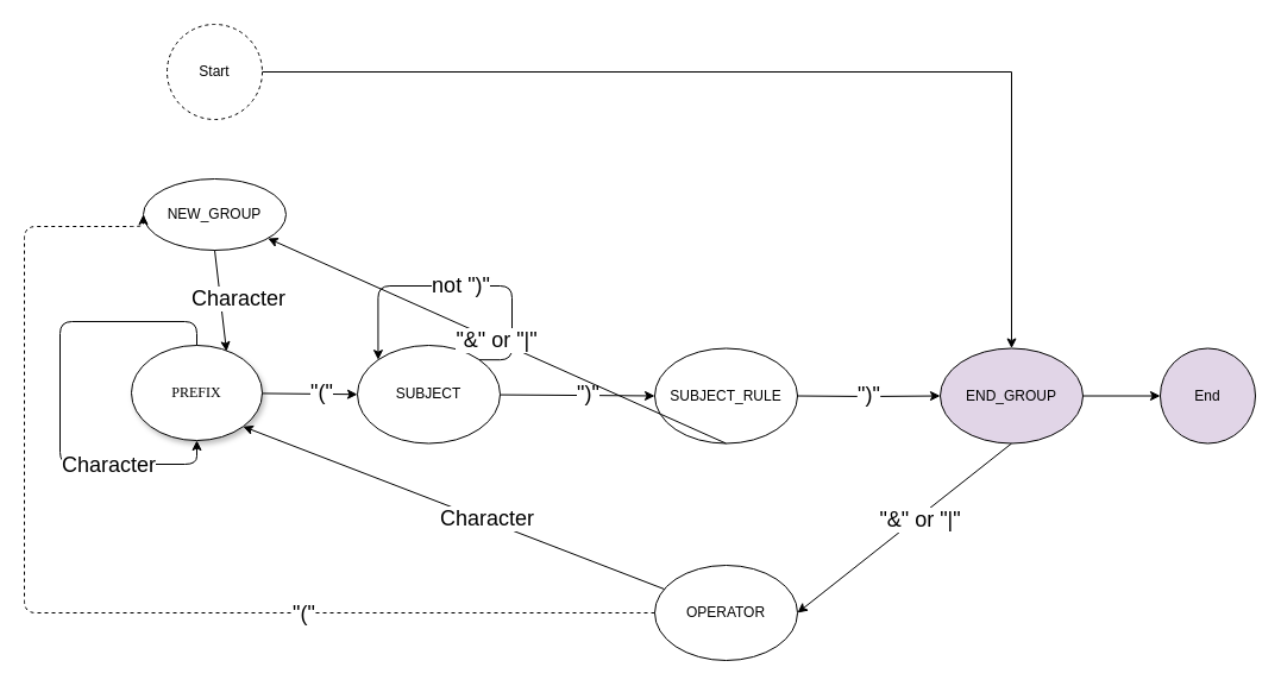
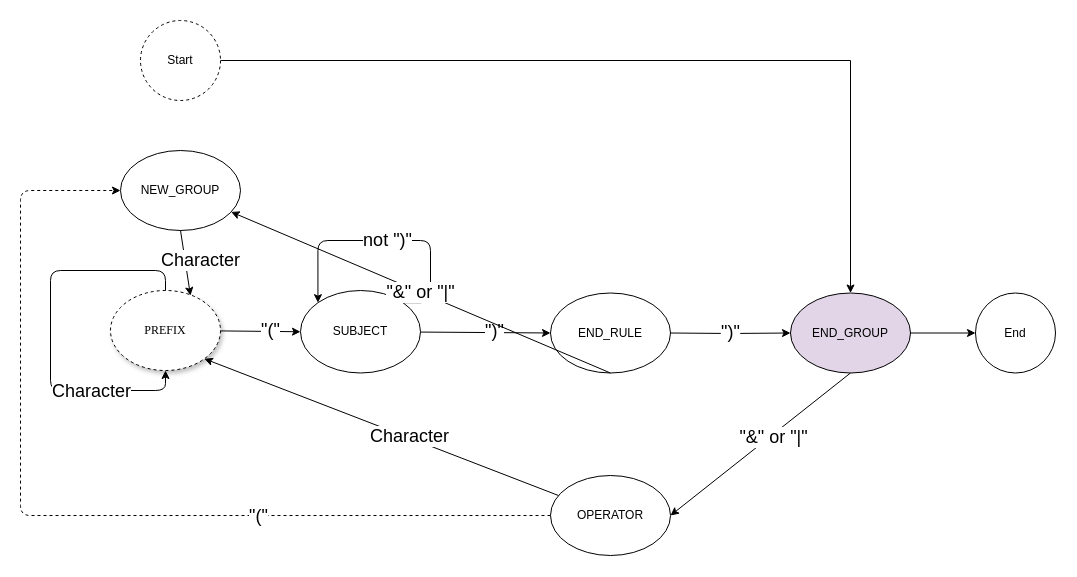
- <mxCell id="6" value="NEW_GROUP" style="ellipse;whiteSpace=wrap;html=1;" parent="1" vertex="1"><mxGeometry x="120" y="150" width="120" height="60" as="geometry" /></mxCell>
+ <mxCell id="6" value="NEW_GROUP" style="ellipse;whiteSpace=wrap;html=1;" parent="1" vertex="1"><mxGeometry x="120" y="150" width="120" height="80" as="geometry" /></mxCell>
- <mxCell id="2" value="PREFIX" style="ellipse;whiteSpace=wrap;html=1;rounded=0;shadow=1;comic=0;labelBackgroundColor=none;strokeWidth=1;fontFamily=Verdana;fontSize=12;align=center;" parent="1" vertex="1"><mxGeometry x="110" y="290" width="110" height="80" as="geometry" /></mxCell>
+ <mxCell id="2" value="PREFIX" style="ellipse;whiteSpace=wrap;html=1;rounded=0;shadow=1;comic=0;labelBackgroundColor=none;strokeWidth=1;fontFamily=Verdana;fontSize=12;align=center;dashed=1;" parent="1" vertex="1"><mxGeometry x="110" y="290" width="110" height="80" as="geometry" /></mxCell>
- <mxCell id="28" value="End" style="ellipse;whiteSpace=wrap;html=1;aspect=fixed;fillColor=#e1d5e7;" vertex="1" parent="1"><mxGeometry x="975" y="292.5" width="80" height="80" as="geometry" /></mxCell>
+ <mxCell id="28" value="End" style="ellipse;whiteSpace=wrap;html=1;aspect=fixed;" vertex="1" parent="1"><mxGeometry x="975" y="292.5" width="80" height="80" as="geometry" /></mxCell>
- <mxCell id="10" value="SUBJECT_RULE" style="ellipse;whiteSpace=wrap;html=1;" parent="1" vertex="1"><mxGeometry x="550" y="292.5" width="120" height="80" as="geometry" /></mxCell>
+ <mxCell id="10" value="END_RULE" style="ellipse;whiteSpace=wrap;html=1;" parent="1" vertex="1"><mxGeometry x="550" y="292.5" width="120" height="80" as="geometry" /></mxCell>
